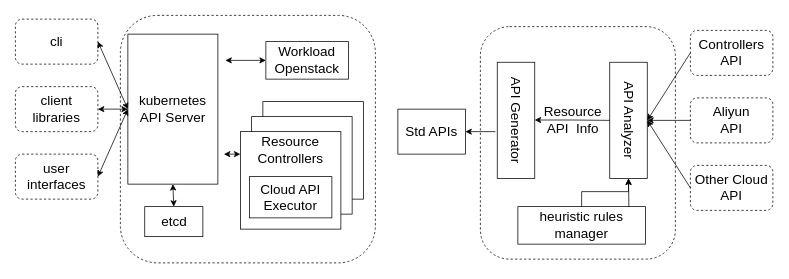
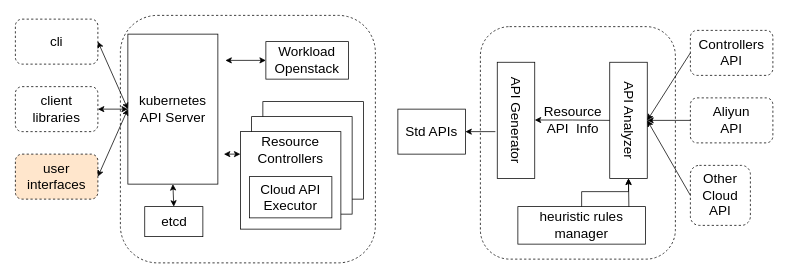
- <mxCell id="7" value="user interfaces" style="rounded=1;whiteSpace=wrap;html=1;fontSize=18;dashed=1;" parent="1" vertex="1"><mxGeometry x="20" y="205" width="110" height="60" as="geometry" /></mxCell>
+ <mxCell id="7" value="user interfaces" style="rounded=1;whiteSpace=wrap;html=1;fontSize=18;dashed=1;fillColor=#ffe6cc;" parent="1" vertex="1"><mxGeometry x="20" y="205" width="110" height="60" as="geometry" /></mxCell>
- <mxCell id="33" value="Other Cloud&lt;br&gt;API" style="rounded=1;whiteSpace=wrap;html=1;fontSize=18;dashed=1;" parent="1" vertex="1"><mxGeometry x="920" y="220" width="110" height="60" as="geometry" /></mxCell>
+ <mxCell id="33" value="Other Cloud&lt;br&gt;API" style="rounded=1;whiteSpace=wrap;html=1;fontSize=18;dashed=1;" parent="1" vertex="1"><mxGeometry x="920" y="220" width="80" height="80" as="geometry" /></mxCell>
